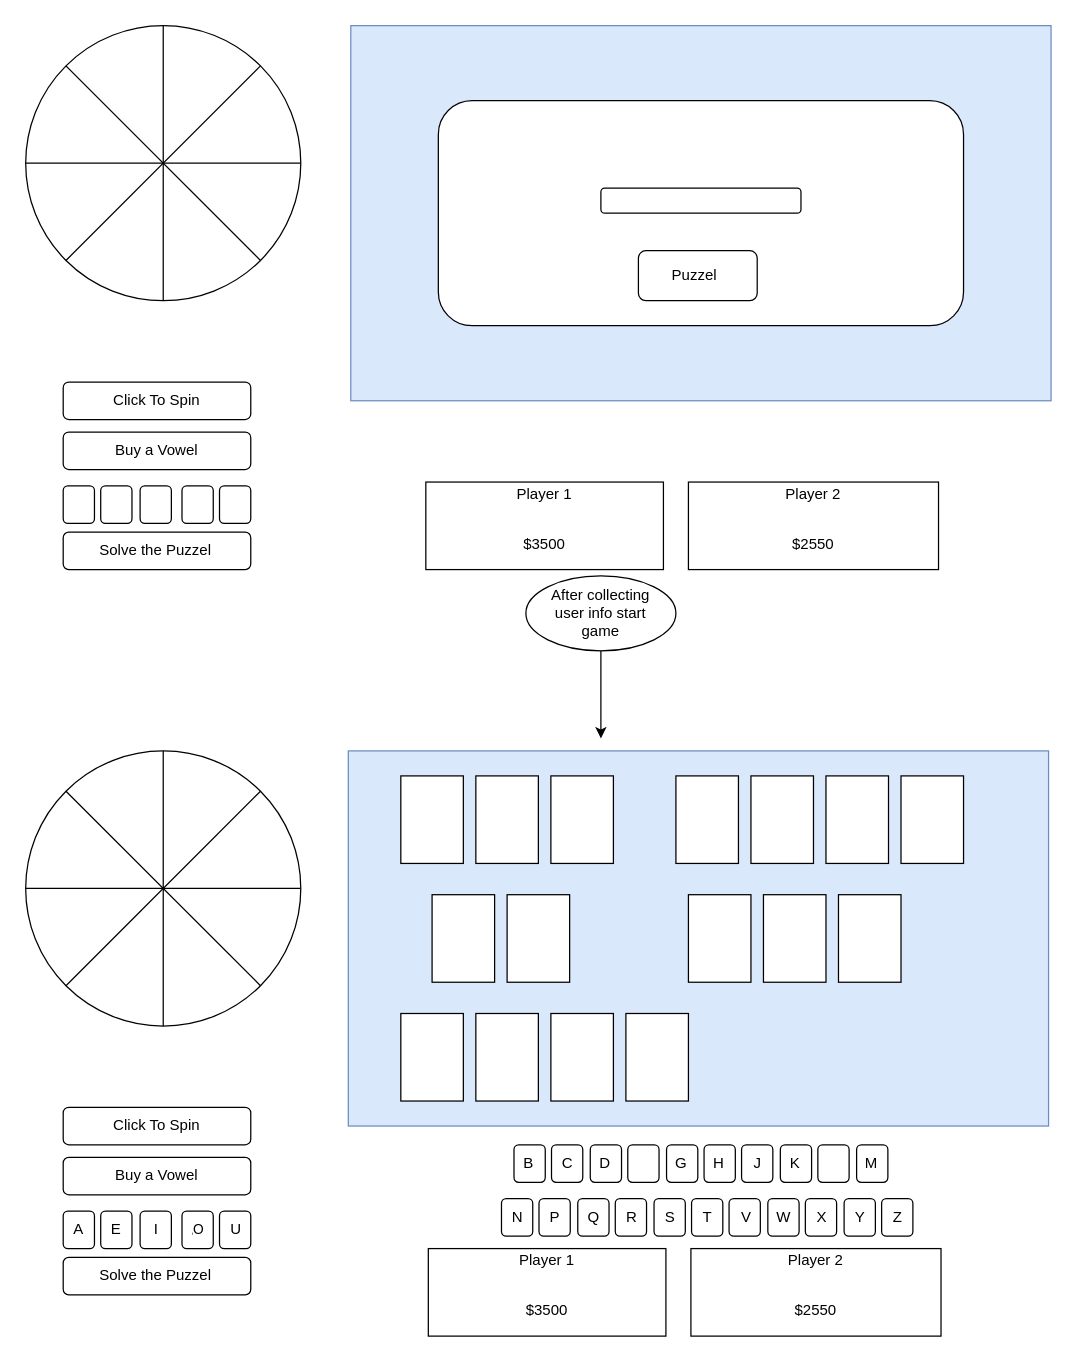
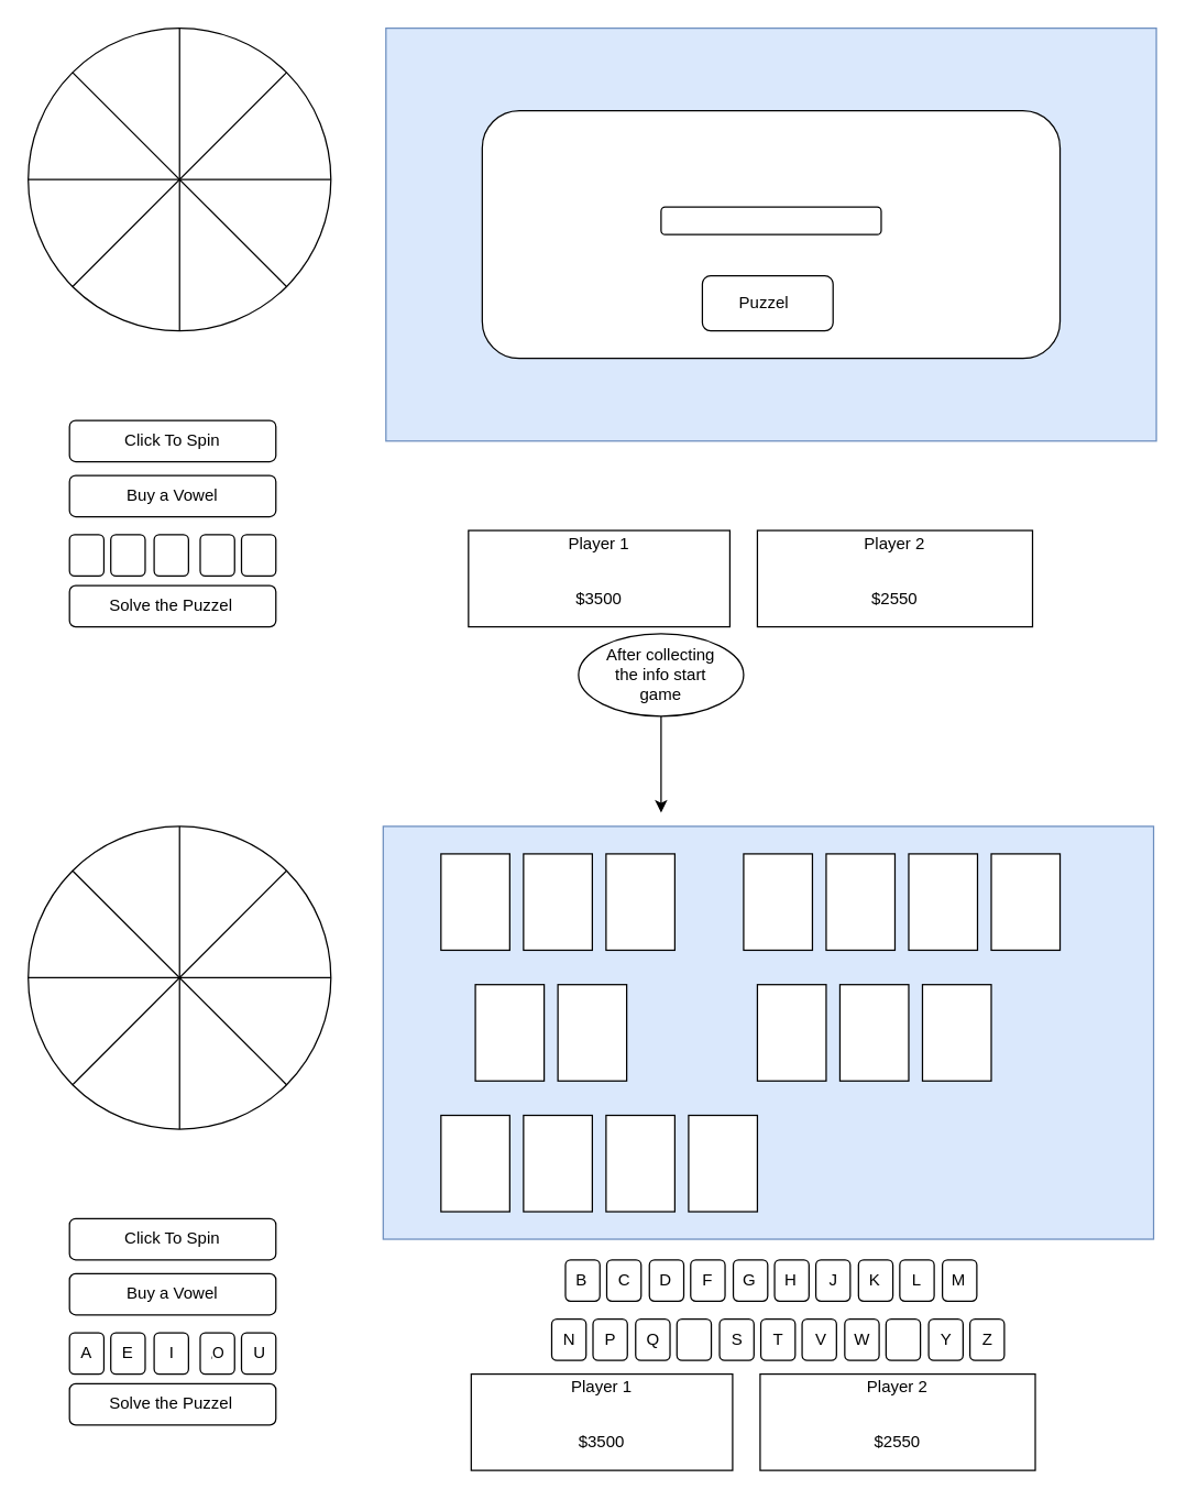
- <mxCell id="67" value="After collecting user info start game" style="text;html=1;strokeColor=none;fillColor=none;align=center;verticalAlign=middle;whiteSpace=wrap;rounded=0;" vertex="1" parent="1"><mxGeometry x="435" y="470" width="90" height="40" as="geometry" /></mxCell>
+ <mxCell id="67" value="After collecting the info start game" style="text;html=1;strokeColor=none;fillColor=none;align=center;verticalAlign=middle;whiteSpace=wrap;rounded=0;" vertex="1" parent="1"><mxGeometry x="435" y="470" width="90" height="40" as="geometry" /></mxCell>
+ <mxCell id="82" value="F" style="text;html=1;strokeColor=none;fillColor=none;align=center;verticalAlign=middle;whiteSpace=wrap;rounded=0;" vertex="1" parent="1"><mxGeometry x="504.99" y="920" width="17.5" height="20" as="geometry" /></mxCell>
+ <mxCell id="92" value="L" style="text;html=1;strokeColor=none;fillColor=none;align=center;verticalAlign=middle;whiteSpace=wrap;rounded=0;" vertex="1" parent="1"><mxGeometry x="656.99" y="920" width="17.5" height="20" as="geometry" /></mxCell>
- <mxCell id="102" value="R" style="text;html=1;strokeColor=none;fillColor=none;align=center;verticalAlign=middle;whiteSpace=wrap;rounded=0;" vertex="1" parent="1"><mxGeometry x="495.99" y="963" width="17.5" height="20" as="geometry" /></mxCell>
- <mxCell id="112" value="X" style="text;html=1;strokeColor=none;fillColor=none;align=center;verticalAlign=middle;whiteSpace=wrap;rounded=0;" vertex="1" parent="1"><mxGeometry x="647.99" y="963" width="17.5" height="20" as="geometry" /></mxCell>
